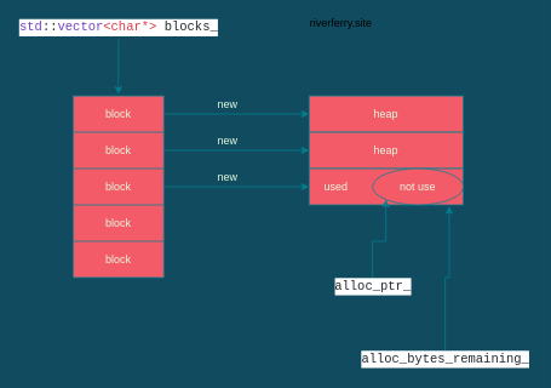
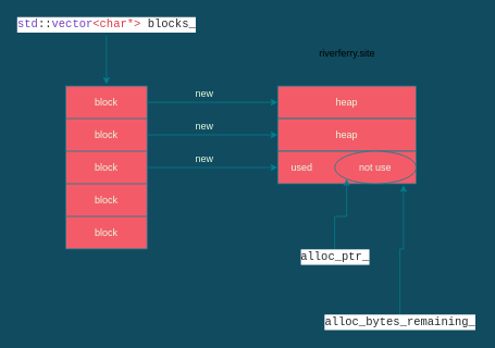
- <mxCell id="29" value="riverferry.site" style="text;html=1;align=center;verticalAlign=middle;resizable=0;points=[];autosize=1;" vertex="1" parent="1"><mxGeometry x="335" y="15" width="80" height="20" as="geometry" /></mxCell>
+ <mxCell id="29" value="riverferry.site" style="text;html=1;align=center;verticalAlign=middle;resizable=0;points=[];autosize=1;" vertex="1" parent="1"><mxGeometry x="385" y="55" width="80" height="20" as="geometry" /></mxCell>
